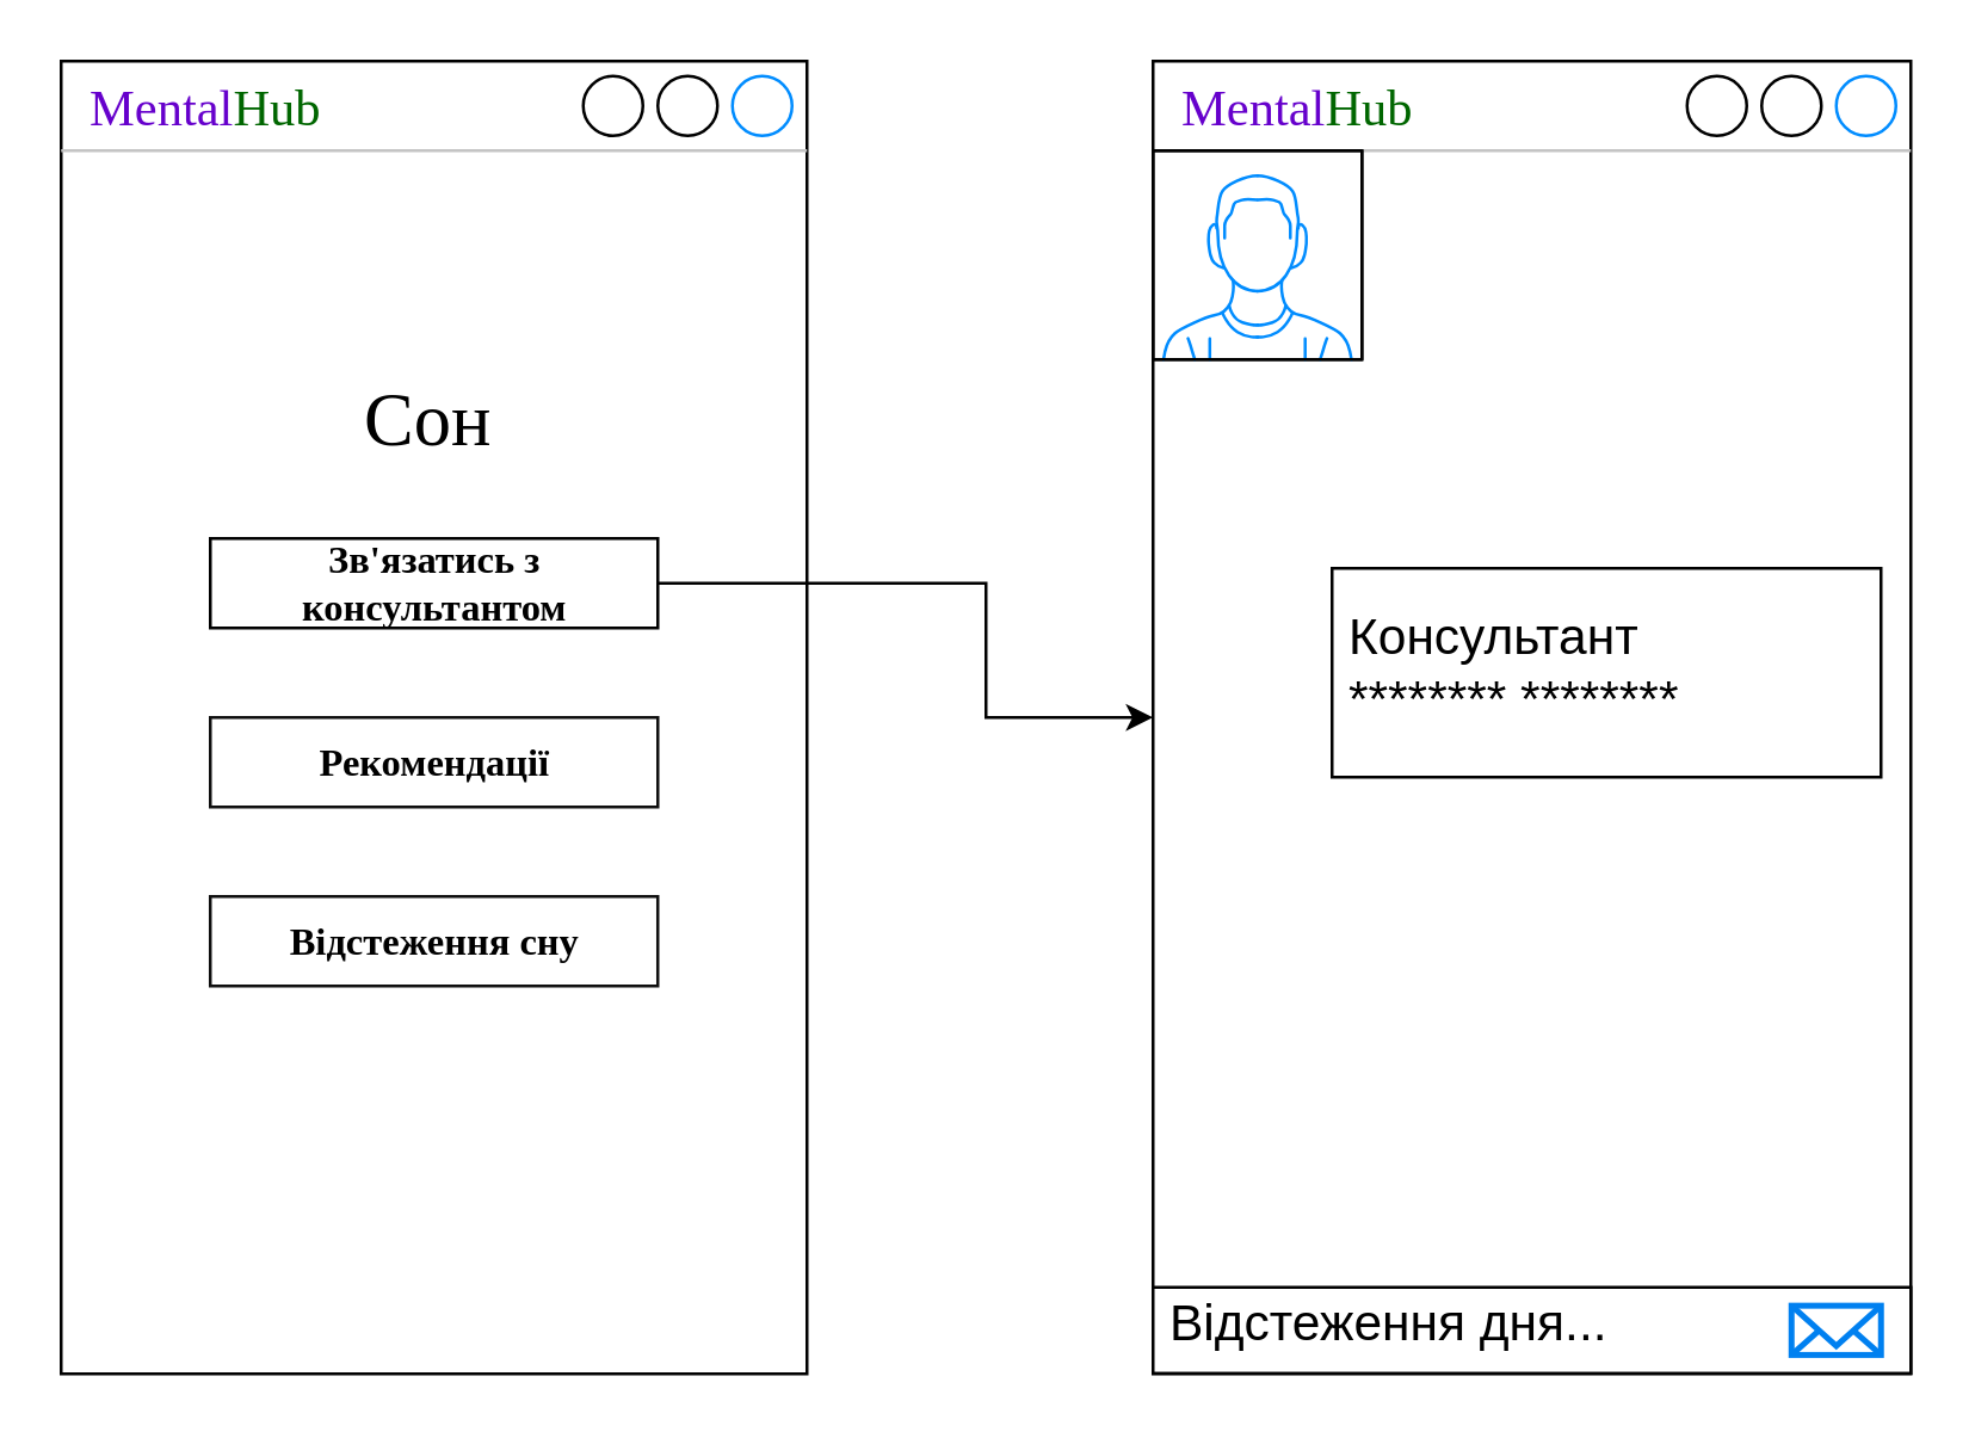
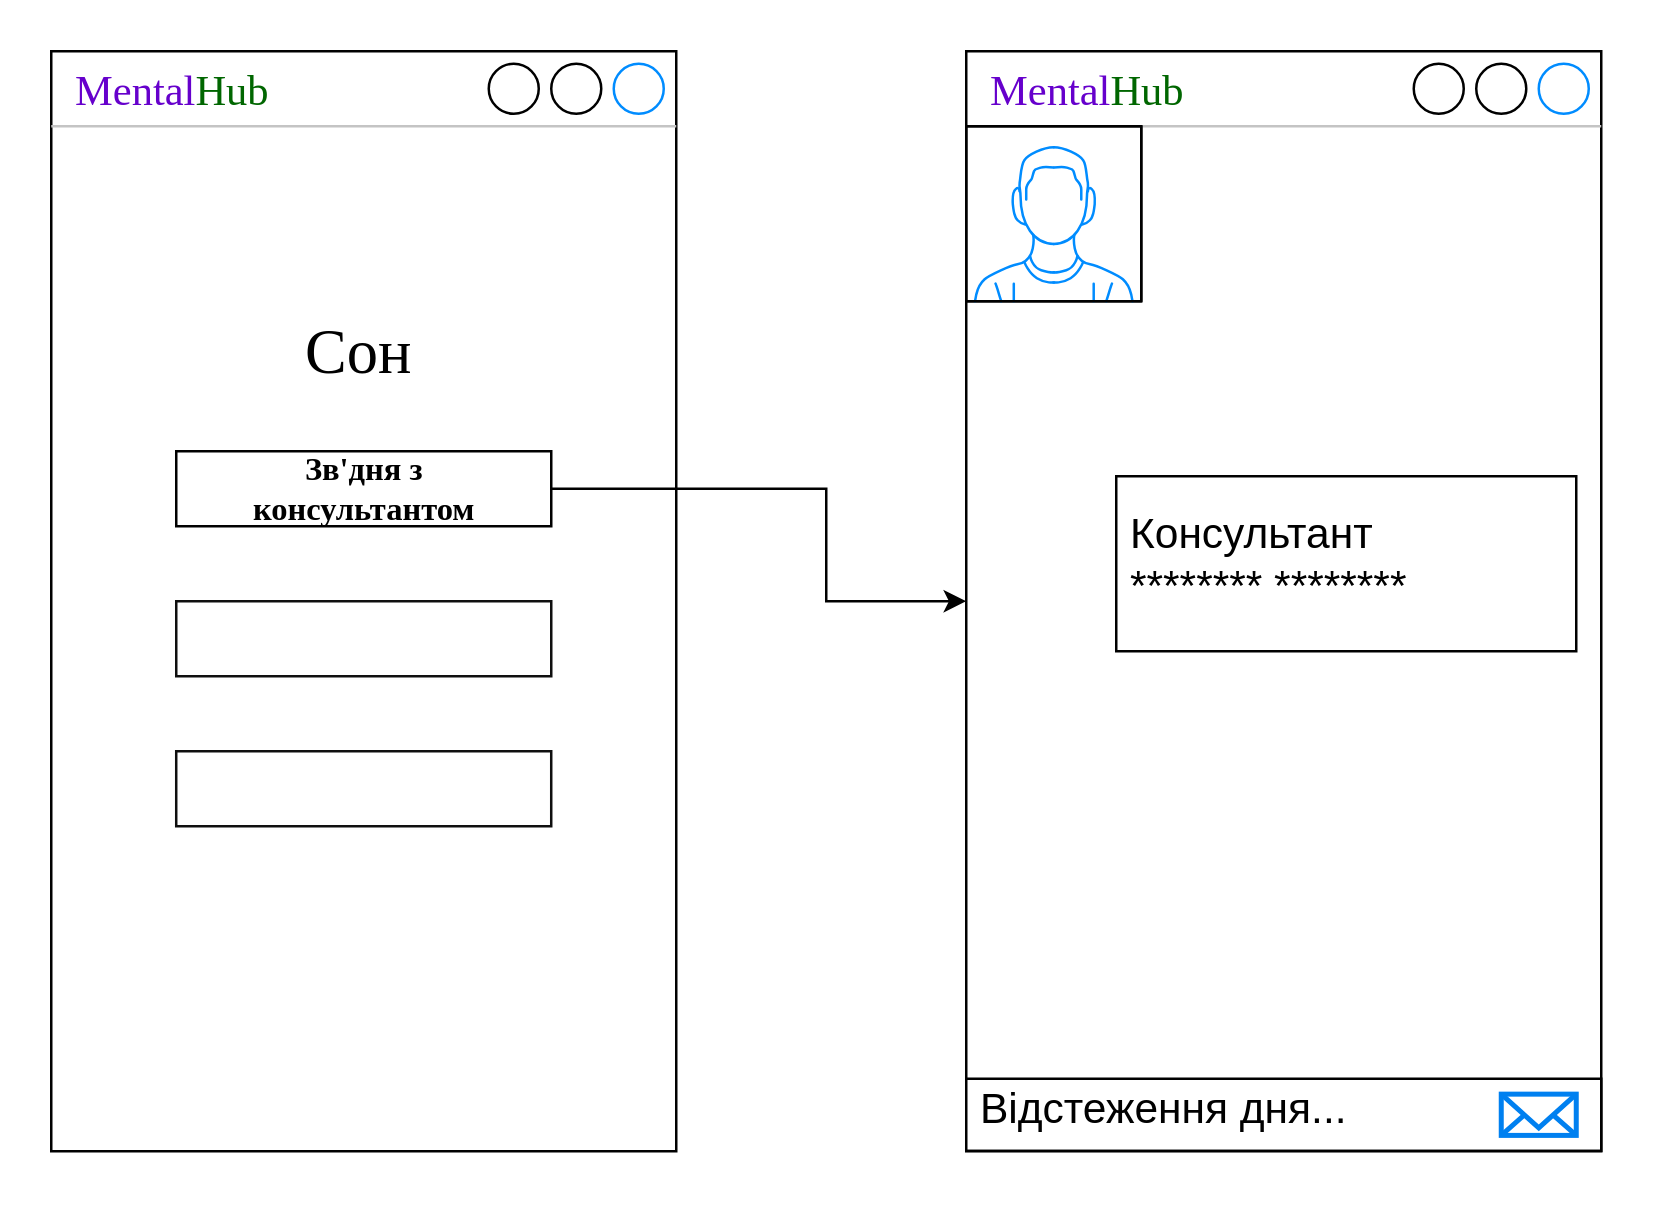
- <mxCell id="6" value="&lt;font face=&quot;Ubuntu&quot;&gt;&lt;span style=&quot;font-size: 13px;&quot;&gt;&lt;b&gt;Зв'язатись з &lt;br&gt;консультантом&lt;/b&gt;&lt;/span&gt;&lt;/font&gt;" style="text;html=1;align=center;verticalAlign=middle;resizable=0;points=[];autosize=1;strokeColor=none;fillColor=none;" parent="1" vertex="1"><mxGeometry x="84.99" y="175" width="120" height="40" as="geometry" /></mxCell>
+ <mxCell id="6" value="&lt;font face=&quot;Ubuntu&quot;&gt;&lt;span style=&quot;font-size: 13px;&quot;&gt;&lt;b&gt;Зв'дня з &lt;br&gt;консультантом&lt;/b&gt;&lt;/span&gt;&lt;/font&gt;" style="text;html=1;align=center;verticalAlign=middle;resizable=0;points=[];autosize=1;strokeColor=none;fillColor=none;" parent="1" vertex="1"><mxGeometry x="84.99" y="175" width="120" height="40" as="geometry" /></mxCell>
- <mxCell id="7" value="&lt;font size=&quot;1&quot; face=&quot;Ubuntu&quot;&gt;&lt;b style=&quot;font-size: 13px;&quot;&gt;Рекомендації&lt;/b&gt;&lt;/font&gt;" style="text;html=1;align=center;verticalAlign=middle;resizable=0;points=[];autosize=1;strokeColor=none;fillColor=none;" parent="1" vertex="1"><mxGeometry x="89.99" y="240" width="110" height="30" as="geometry" /></mxCell>
- <mxCell id="9" value="&lt;font size=&quot;1&quot; face=&quot;Ubuntu&quot;&gt;&lt;b style=&quot;font-size: 13px;&quot;&gt;Відстеження сну&lt;/b&gt;&lt;/font&gt;" style="text;html=1;align=center;verticalAlign=middle;resizable=0;points=[];autosize=1;strokeColor=none;fillColor=none;" parent="1" vertex="1"><mxGeometry x="85.01" y="300" width="120" height="30" as="geometry" /></mxCell>
